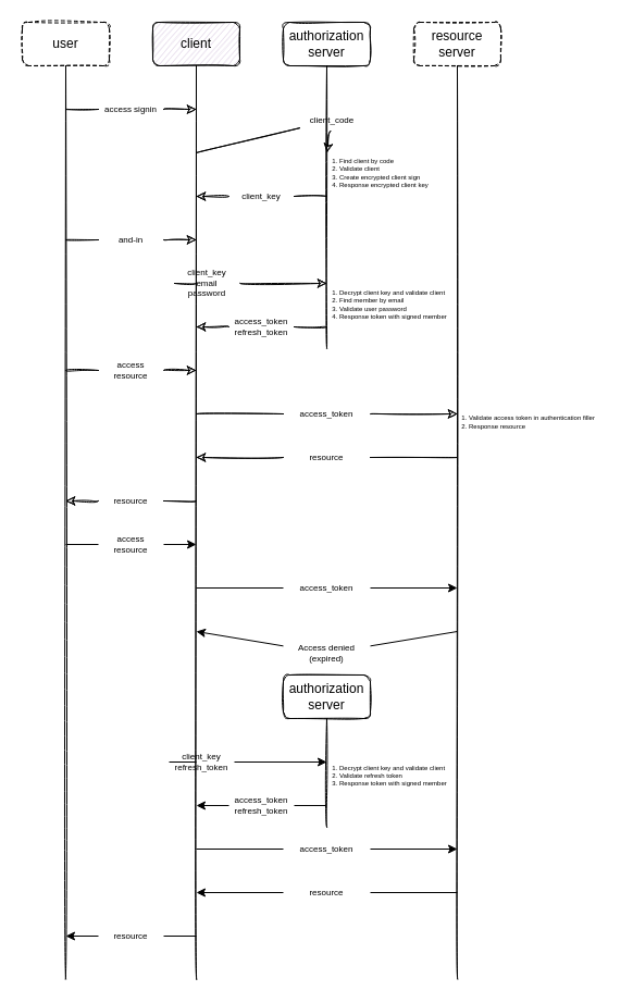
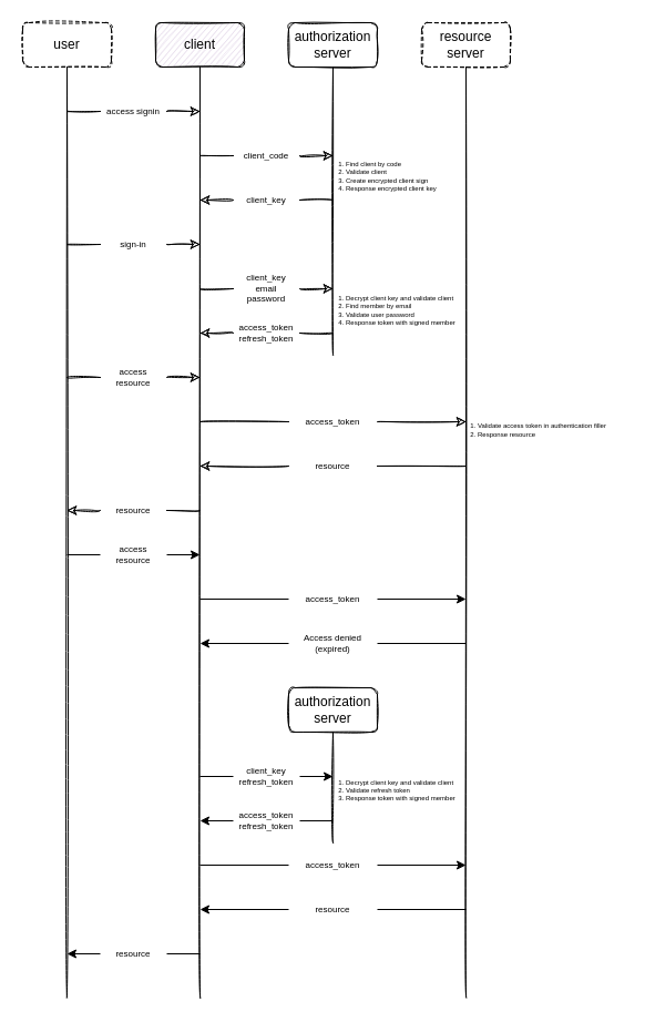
- <mxCell id="13" value="client_code" style="text;html=1;strokeColor=none;fillColor=none;align=center;verticalAlign=middle;whiteSpace=wrap;rounded=1;sketch=1;fontSize=8;" parent="1" vertex="1"><mxGeometry x="275" y="100" width="60" height="20" as="geometry" /></mxCell>
+ <mxCell id="13" value="client_code" style="text;html=1;strokeColor=none;fillColor=none;align=center;verticalAlign=middle;whiteSpace=wrap;rounded=1;sketch=1;fontSize=8;" parent="1" vertex="1"><mxGeometry x="210" y="130" width="60" height="20" as="geometry" /></mxCell>
- <mxCell id="20" value="and-in" style="text;html=1;strokeColor=none;fillColor=none;align=center;verticalAlign=middle;whiteSpace=wrap;rounded=1;sketch=1;fontSize=8;" parent="1" vertex="1"><mxGeometry x="90" y="210" width="60" height="20" as="geometry" /></mxCell>
+ <mxCell id="20" value="sign-in" style="text;html=1;strokeColor=none;fillColor=none;align=center;verticalAlign=middle;whiteSpace=wrap;rounded=1;sketch=1;fontSize=8;" parent="1" vertex="1"><mxGeometry x="90" y="210" width="60" height="20" as="geometry" /></mxCell>
- <mxCell id="23" value="client_key&lt;br style=&quot;font-size: 8px;&quot;&gt;email&lt;br style=&quot;font-size: 8px;&quot;&gt;password" style="text;html=1;strokeColor=none;fillColor=none;align=center;verticalAlign=middle;whiteSpace=wrap;rounded=1;sketch=1;fontSize=8;" parent="1" vertex="1"><mxGeometry x="160" y="250" width="60" height="20" as="geometry" /></mxCell>
+ <mxCell id="23" value="client_key&lt;br style=&quot;font-size: 8px;&quot;&gt;email&lt;br style=&quot;font-size: 8px;&quot;&gt;password" style="text;html=1;strokeColor=none;fillColor=none;align=center;verticalAlign=middle;whiteSpace=wrap;rounded=1;sketch=1;fontSize=8;" parent="1" vertex="1"><mxGeometry x="210" y="250" width="60" height="20" as="geometry" /></mxCell>
- <mxCell id="51" value="Access denied&lt;br&gt;(expired)" style="text;html=1;strokeColor=none;fillColor=none;align=center;verticalAlign=middle;whiteSpace=wrap;rounded=1;sketch=1;fontSize=8;" parent="1" vertex="1"><mxGeometry x="260" y="590" width="80" height="20" as="geometry" /></mxCell>
+ <mxCell id="51" value="Access denied&lt;br&gt;(expired)" style="text;html=1;strokeColor=none;fillColor=none;align=center;verticalAlign=middle;whiteSpace=wrap;rounded=1;sketch=1;fontSize=8;" parent="1" vertex="1"><mxGeometry x="260" y="570" width="80" height="20" as="geometry" /></mxCell>
- <mxCell id="55" value="client_key&lt;br&gt;refresh_token" style="text;html=1;strokeColor=none;fillColor=none;align=center;verticalAlign=middle;whiteSpace=wrap;rounded=1;sketch=1;fontSize=8;" parent="1" vertex="1"><mxGeometry x="155" y="690" width="60" height="20" as="geometry" /></mxCell>
+ <mxCell id="55" value="client_key&lt;br&gt;refresh_token" style="text;html=1;strokeColor=none;fillColor=none;align=center;verticalAlign=middle;whiteSpace=wrap;rounded=1;sketch=1;fontSize=8;" parent="1" vertex="1"><mxGeometry x="210" y="690" width="60" height="20" as="geometry" /></mxCell>
